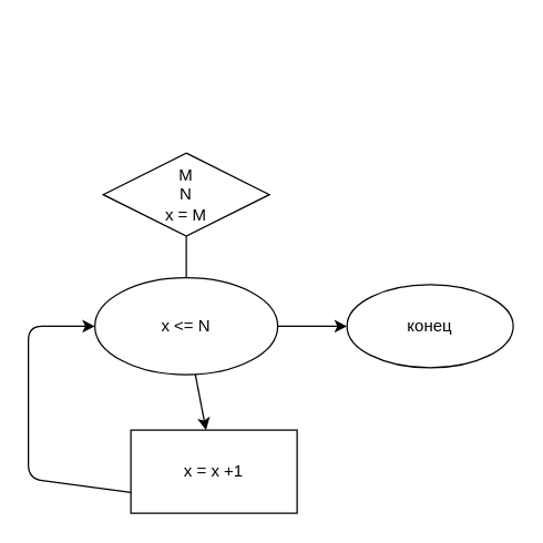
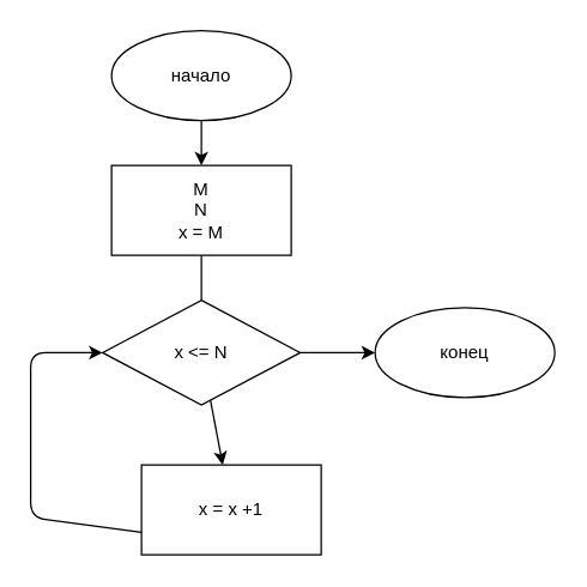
+ <mxCell id="3" value="начало" style="ellipse;whiteSpace=wrap;html=1;" vertex="1" parent="1"><mxGeometry x="74" y="20" width="120" height="60" as="geometry" /></mxCell>
+ <mxCell id="2" value="" style="edgeStyle=none;html=1;" edge="1" parent="1" source="3" target="5"><mxGeometry relative="1" as="geometry" /></mxCell>
- <mxCell id="5" value="M&lt;br&gt;N&lt;br&gt;x = M" style="rhombus;whiteSpace=wrap;html=1;" vertex="1" parent="1"><mxGeometry x="74" y="110" width="120" height="60" as="geometry" /></mxCell>
+ <mxCell id="5" value="M&lt;br&gt;N&lt;br&gt;x = M" style="whiteSpace=wrap;html=1;" vertex="1" parent="1"><mxGeometry x="74" y="110" width="120" height="60" as="geometry" /></mxCell>
- <mxCell id="8" value="x &amp;lt;= N" style="ellipse;whiteSpace=wrap;html=1;" vertex="1" parent="1"><mxGeometry x="68" y="200" width="132" height="70" as="geometry" /></mxCell>
+ <mxCell id="8" value="x &amp;lt;= N" style="rhombus;whiteSpace=wrap;html=1;" vertex="1" parent="1"><mxGeometry x="68" y="200" width="132" height="70" as="geometry" /></mxCell>
